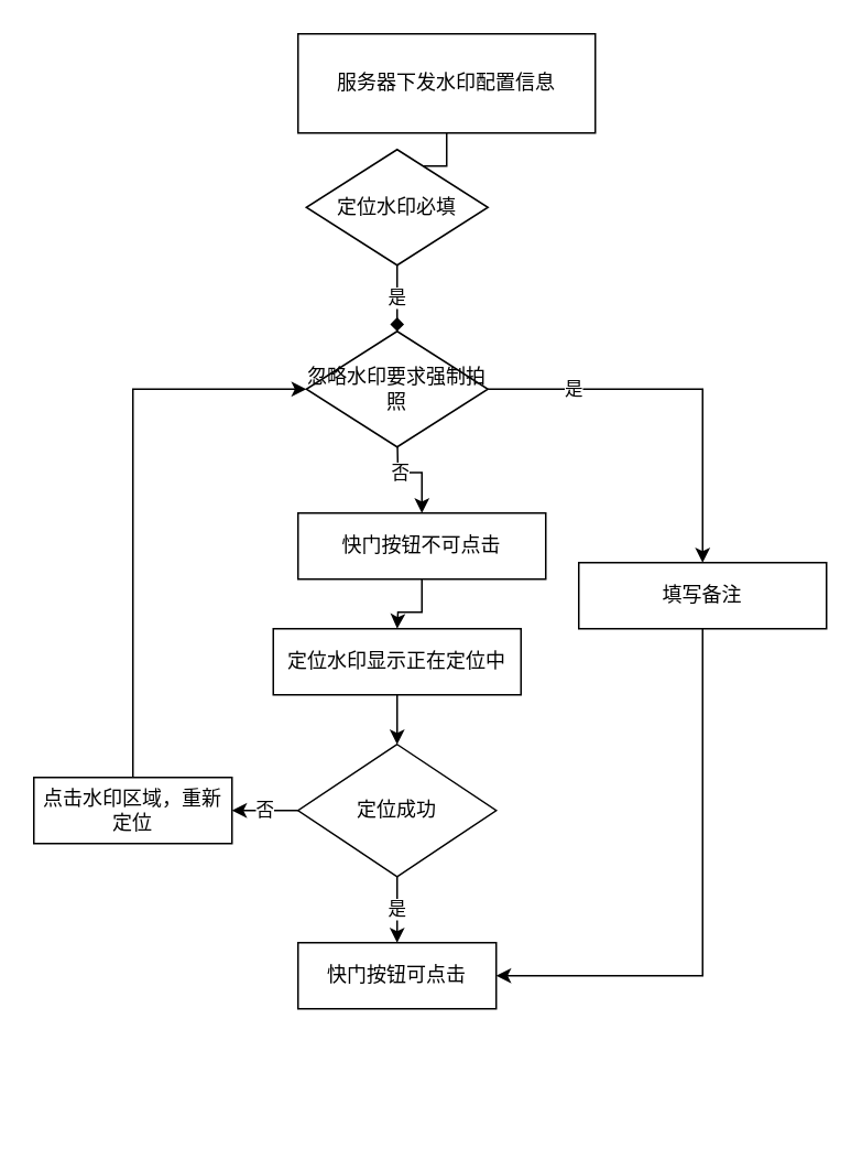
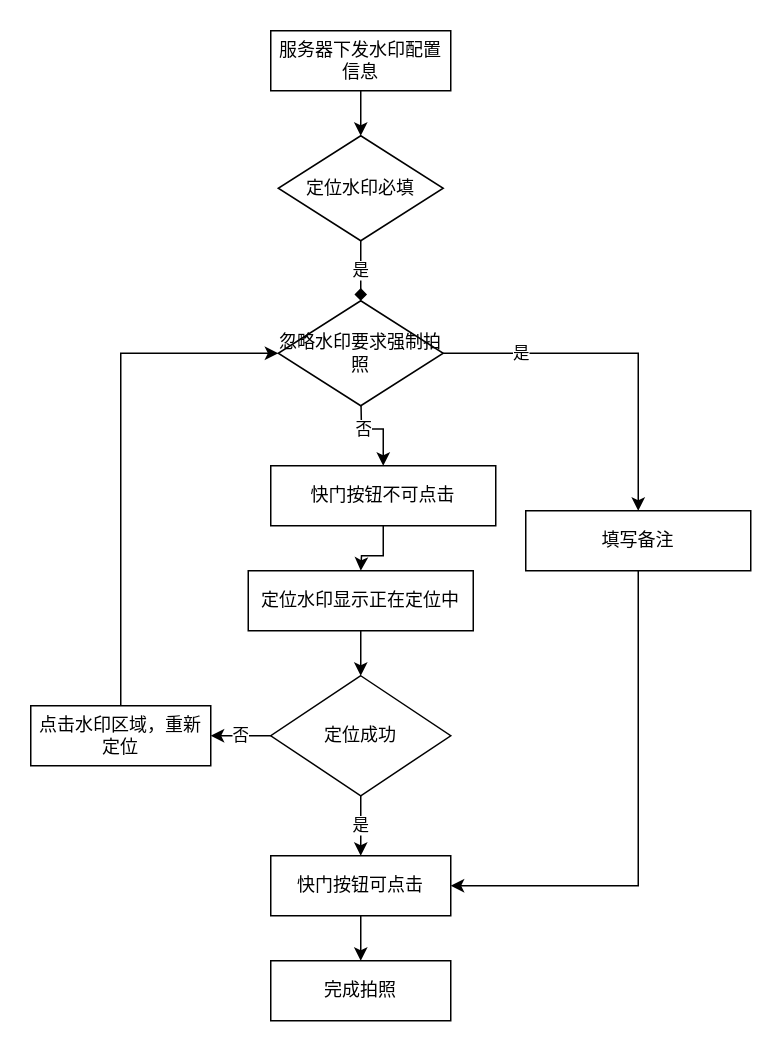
- <mxCell id="3" value="服务器下发水印配置信息" style="rounded=0;whiteSpace=wrap;html=1;" parent="1" vertex="1"><mxGeometry x="180" y="20" width="180" height="60" as="geometry" /></mxCell>
+ <mxCell id="3" value="服务器下发水印配置信息" style="rounded=0;whiteSpace=wrap;html=1;" parent="1" vertex="1"><mxGeometry x="180" y="20" width="120" height="40" as="geometry" /></mxCell>
+ <mxCell id="12" value="" style="edgeStyle=orthogonalEdgeStyle;rounded=0;orthogonalLoop=1;jettySize=auto;html=1;" parent="1" source="13" target="19" edge="1"><mxGeometry relative="1" as="geometry" /></mxCell>
+ <mxCell id="19" value="完成拍照" style="rounded=0;whiteSpace=wrap;html=1;" parent="1" vertex="1"><mxGeometry x="180" y="640" width="120" height="40" as="geometry" /></mxCell>
